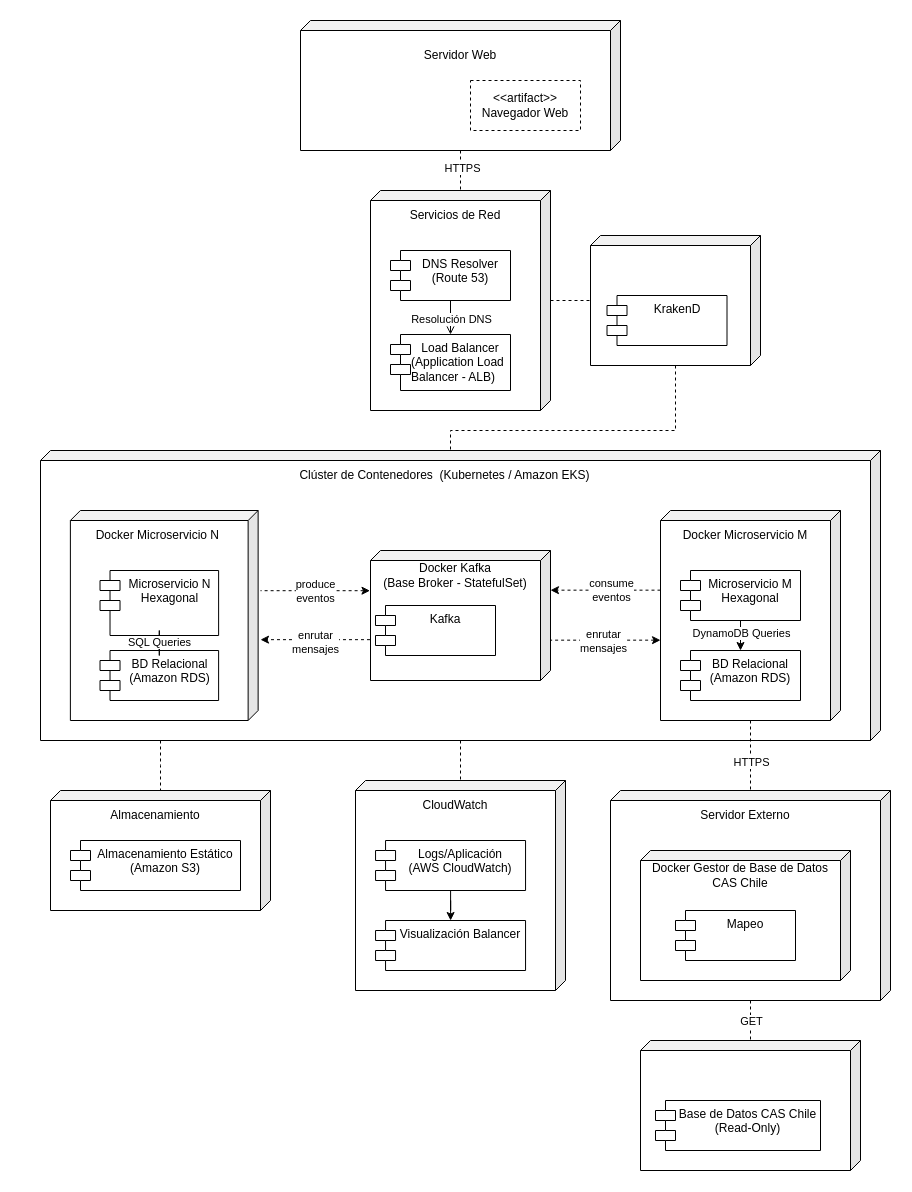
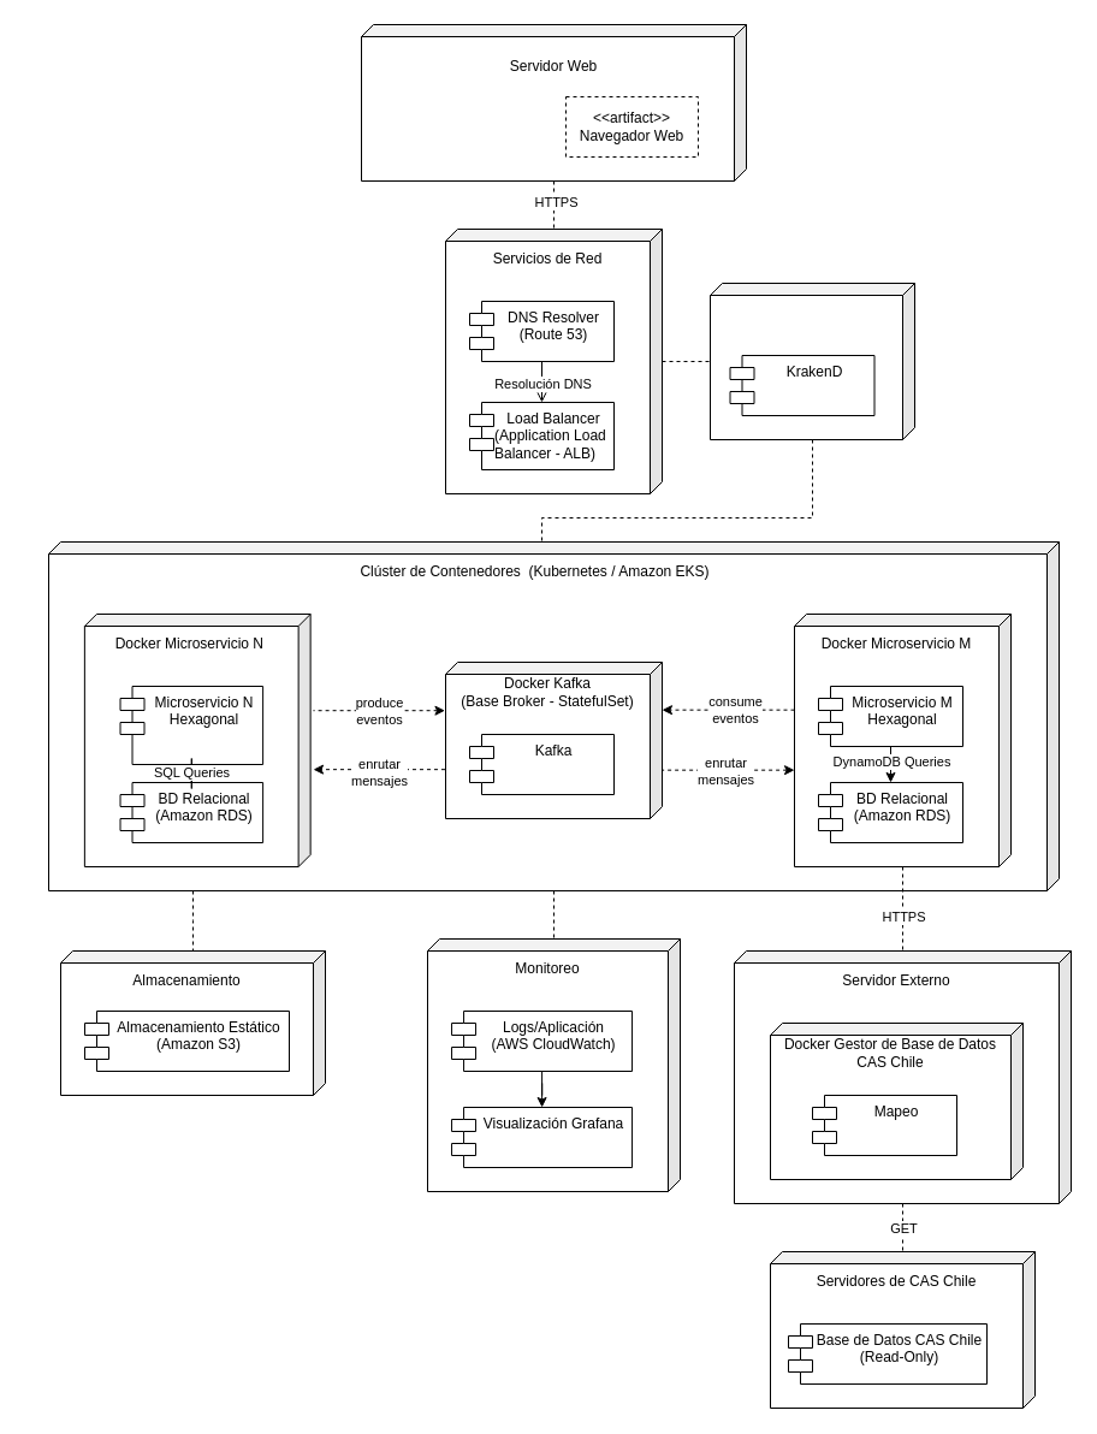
- <mxCell id="60" value="Kafka" style="shape=module;align=left;spacingLeft=20;align=center;verticalAlign=top;whiteSpace=wrap;html=1;" vertex="1" parent="1"><mxGeometry x="375" y="605" width="120" height="50" as="geometry" /></mxCell>
+ <mxCell id="60" value="Kafka" style="shape=module;align=left;spacingLeft=20;align=center;verticalAlign=top;whiteSpace=wrap;html=1;" vertex="1" parent="1"><mxGeometry x="390" y="610" width="120" height="50" as="geometry" /></mxCell>
- <mxCell id="10" value="&lt;span style=&quot;text-wrap: nowrap;&quot;&gt;CloudWatch&lt;/span&gt;" style="text;html=1;align=center;verticalAlign=middle;whiteSpace=wrap;rounded=0;" vertex="1" parent="1"><mxGeometry x="355" y="790" width="200" height="30" as="geometry" /></mxCell>
+ <mxCell id="10" value="&lt;span style=&quot;text-wrap: nowrap;&quot;&gt;Monitoreo&lt;/span&gt;" style="text;html=1;align=center;verticalAlign=middle;whiteSpace=wrap;rounded=0;" vertex="1" parent="1"><mxGeometry x="355" y="790" width="200" height="30" as="geometry" /></mxCell>
- <mxCell id="12" value="Visualización Balancer" style="shape=module;align=center;spacingLeft=20;align=center;verticalAlign=top;whiteSpace=wrap;html=1;" vertex="1" parent="1"><mxGeometry x="375.05" y="920" width="150" height="50" as="geometry" /></mxCell>
+ <mxCell id="12" value="Visualización Grafana" style="shape=module;align=center;spacingLeft=20;align=center;verticalAlign=top;whiteSpace=wrap;html=1;" vertex="1" parent="1"><mxGeometry x="375.05" y="920" width="150" height="50" as="geometry" /></mxCell>
+ <mxCell id="66" value="&lt;span style=&quot;text-wrap: nowrap;&quot;&gt;Servidores de CAS Chile&lt;/span&gt;" style="text;html=1;align=center;verticalAlign=middle;whiteSpace=wrap;rounded=0;" vertex="1" parent="1"><mxGeometry x="640" y="1049.5" width="210" height="30" as="geometry" /></mxCell>
